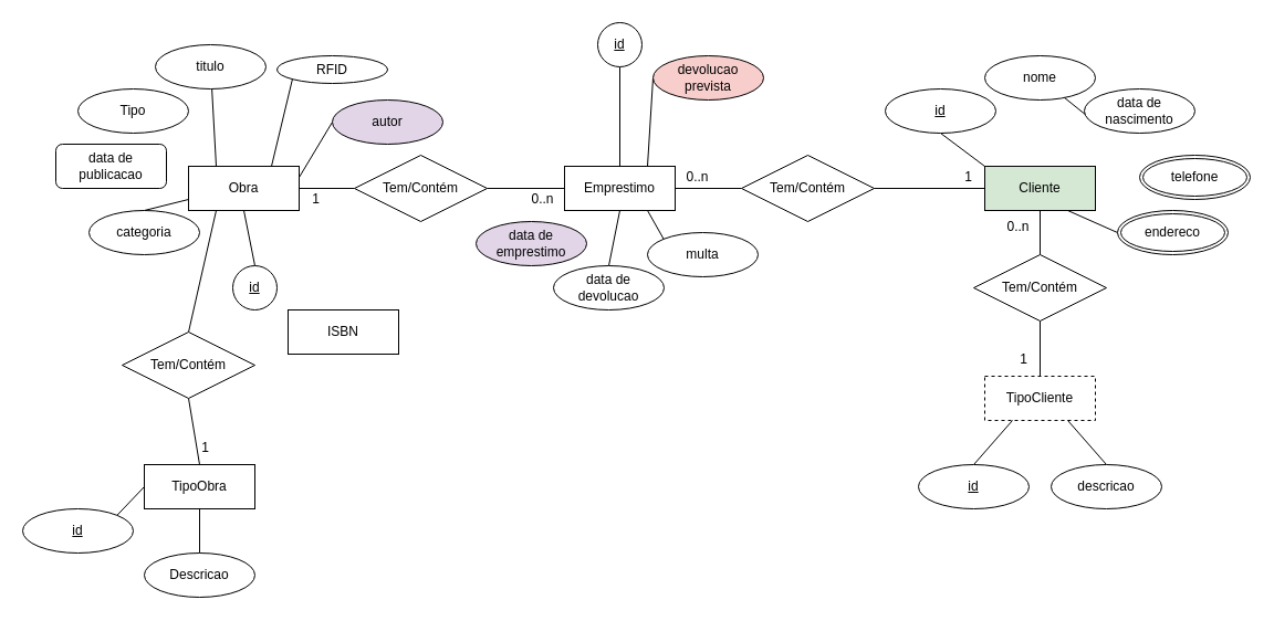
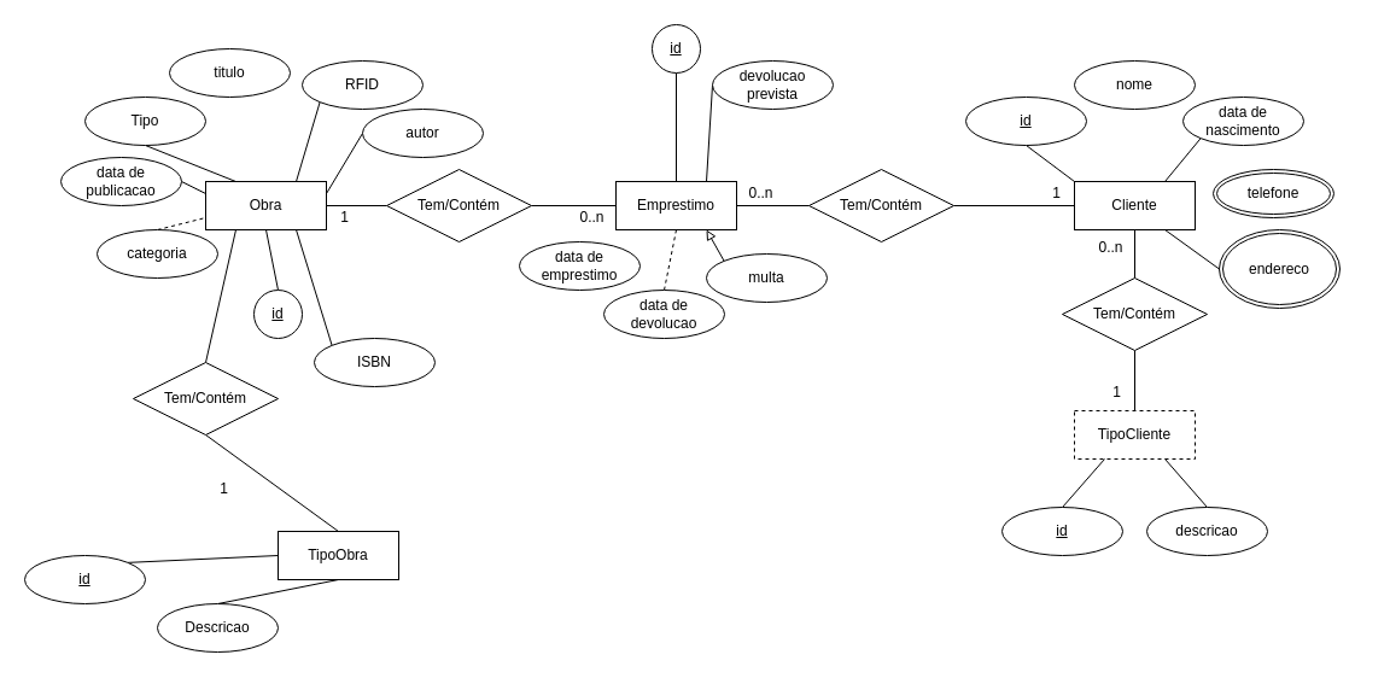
- <mxCell id="46" value="RFID" style="ellipse;whiteSpace=wrap;html=1;align=center;" vertex="1" parent="1"><mxGeometry x="250" y="50" width="100" height="25" as="geometry" /></mxCell>
+ <mxCell id="46" value="RFID" style="ellipse;whiteSpace=wrap;html=1;align=center;" vertex="1" parent="1"><mxGeometry x="250" y="50" width="100" height="40" as="geometry" /></mxCell>
- <mxCell id="55" value="devolucao prevista" style="ellipse;whiteSpace=wrap;html=1;align=center;fillColor=#f8cecc;" vertex="1" parent="1"><mxGeometry x="590" y="50" width="100" height="40" as="geometry" /></mxCell>
+ <mxCell id="55" value="devolucao prevista" style="ellipse;whiteSpace=wrap;html=1;align=center;" vertex="1" parent="1"><mxGeometry x="590" y="50" width="100" height="40" as="geometry" /></mxCell>
- <mxCell id="30" style="rounded=0;orthogonalLoop=1;jettySize=auto;html=1;exitX=0;exitY=1;exitDx=0;exitDy=0;strokeColor=default;endArrow=none;endFill=0;" edge="1" parent="1" source="31" target="27"><mxGeometry relative="1" as="geometry" /></mxCell>
+ <mxCell id="30" style="rounded=0;orthogonalLoop=1;jettySize=auto;html=1;exitX=0;exitY=1;exitDx=0;exitDy=0;entryX=0.75;entryY=0;entryDx=0;entryDy=0;strokeColor=default;endArrow=none;endFill=0;" edge="1" parent="1" source="31" target="26"><mxGeometry relative="1" as="geometry" /></mxCell>
- <mxCell id="13" value="autor" style="ellipse;whiteSpace=wrap;html=1;align=center;fillColor=#e1d5e7;" vertex="1" parent="1"><mxGeometry x="300" y="90" width="100" height="40" as="geometry" /></mxCell>
+ <mxCell id="13" value="autor" style="ellipse;whiteSpace=wrap;html=1;align=center;" vertex="1" parent="1"><mxGeometry x="300" y="90" width="100" height="40" as="geometry" /></mxCell>
- <mxCell id="5" style="rounded=0;orthogonalLoop=1;jettySize=auto;html=1;exitX=0.25;exitY=0;exitDx=0;exitDy=0;endArrow=none;endFill=0;" edge="1" parent="1" source="7" target="8"><mxGeometry relative="1" as="geometry" /></mxCell>
+ <mxCell id="5" style="rounded=0;orthogonalLoop=1;jettySize=auto;html=1;exitX=0.25;exitY=0;exitDx=0;exitDy=0;entryX=0.5;entryY=1;entryDx=0;entryDy=0;endArrow=none;endFill=0;" edge="1" parent="1" source="7" target="12"><mxGeometry relative="1" as="geometry" /></mxCell>
- <mxCell id="16" value="data de publicacao" style="whiteSpace=wrap;html=1;align=center;rounded=1;" vertex="1" parent="1"><mxGeometry x="50" y="130" width="100" height="40" as="geometry" /></mxCell>
+ <mxCell id="16" value="data de publicacao" style="ellipse;whiteSpace=wrap;html=1;align=center;" vertex="1" parent="1"><mxGeometry x="50" y="130" width="100" height="40" as="geometry" /></mxCell>
+ <mxCell id="15" style="rounded=0;orthogonalLoop=1;jettySize=auto;html=1;exitX=1;exitY=0.5;exitDx=0;exitDy=0;entryX=0;entryY=0.25;entryDx=0;entryDy=0;endArrow=none;endFill=0;" edge="1" parent="1" source="16" target="7"><mxGeometry relative="1" as="geometry" /></mxCell>
- <mxCell id="32" value="telefone" style="ellipse;shape=doubleEllipse;margin=3;whiteSpace=wrap;html=1;align=center;" vertex="1" parent="1"><mxGeometry x="1030" y="140" width="100" height="40" as="geometry" /></mxCell>
+ <mxCell id="32" value="telefone" style="ellipse;shape=doubleEllipse;margin=3;whiteSpace=wrap;html=1;align=center;" vertex="1" parent="1"><mxGeometry x="1005" y="140" width="100" height="40" as="geometry" /></mxCell>
- <mxCell id="26" value="Cliente" style="whiteSpace=wrap;html=1;align=center;fillColor=#d5e8d4;" vertex="1" parent="1"><mxGeometry x="890" y="150" width="100" height="40" as="geometry" /></mxCell>
+ <mxCell id="26" value="Cliente" style="whiteSpace=wrap;html=1;align=center;" vertex="1" parent="1"><mxGeometry x="890" y="150" width="100" height="40" as="geometry" /></mxCell>
- <mxCell id="17" style="rounded=0;orthogonalLoop=1;jettySize=auto;html=1;exitX=0.5;exitY=0;exitDx=0;exitDy=0;entryX=0;entryY=0.75;entryDx=0;entryDy=0;endArrow=none;endFill=0;" edge="1" parent="1" source="18" target="7"><mxGeometry relative="1" as="geometry" /></mxCell>
+ <mxCell id="17" style="rounded=0;orthogonalLoop=1;jettySize=auto;html=1;exitX=0.5;exitY=0;exitDx=0;exitDy=0;entryX=0;entryY=0.75;entryDx=0;entryDy=0;endArrow=none;endFill=0;dashed=1;" edge="1" parent="1" source="18" target="7"><mxGeometry relative="1" as="geometry" /></mxCell>
- <mxCell id="65" style="rounded=0;orthogonalLoop=1;jettySize=auto;html=1;exitX=0;exitY=0;exitDx=0;exitDy=0;entryX=0.75;entryY=1;entryDx=0;entryDy=0;endArrow=none;endFill=0;" edge="1" parent="1" source="53" target="47"><mxGeometry relative="1" as="geometry" /></mxCell>
+ <mxCell id="65" style="rounded=0;orthogonalLoop=1;jettySize=auto;html=1;exitX=0;exitY=0;exitDx=0;exitDy=0;entryX=0.75;entryY=1;entryDx=0;entryDy=0;endArrow=block;endFill=0;" edge="1" parent="1" source="53" target="47"><mxGeometry relative="1" as="geometry" /></mxCell>
- <mxCell id="34" value="endereco" style="ellipse;shape=doubleEllipse;margin=3;whiteSpace=wrap;html=1;align=center;" vertex="1" parent="1"><mxGeometry x="1010" y="190" width="100" height="40" as="geometry" /></mxCell>
+ <mxCell id="34" value="endereco" style="ellipse;shape=doubleEllipse;margin=3;whiteSpace=wrap;html=1;align=center;" vertex="1" parent="1"><mxGeometry x="1010" y="190" width="100" height="65" as="geometry" /></mxCell>
- <mxCell id="51" style="rounded=0;orthogonalLoop=1;jettySize=auto;html=1;exitX=0.5;exitY=0;exitDx=0;exitDy=0;entryX=0.5;entryY=1;entryDx=0;entryDy=0;endArrow=none;endFill=0;" edge="1" parent="1" source="52" target="47"><mxGeometry relative="1" as="geometry" /></mxCell>
+ <mxCell id="51" style="rounded=0;orthogonalLoop=1;jettySize=auto;html=1;exitX=0.5;exitY=0;exitDx=0;exitDy=0;entryX=0.5;entryY=1;entryDx=0;entryDy=0;endArrow=none;endFill=0;dashed=1;" edge="1" parent="1" source="52" target="47"><mxGeometry relative="1" as="geometry" /></mxCell>
- <mxCell id="50" value="data de emprestimo" style="ellipse;whiteSpace=wrap;html=1;align=center;fillColor=#e1d5e7;" vertex="1" parent="1"><mxGeometry x="430" y="200" width="100" height="40" as="geometry" /></mxCell>
+ <mxCell id="50" value="data de emprestimo" style="ellipse;whiteSpace=wrap;html=1;align=center;" vertex="1" parent="1"><mxGeometry x="430" y="200" width="100" height="40" as="geometry" /></mxCell>
+ <mxCell id="3" style="rounded=0;orthogonalLoop=1;jettySize=auto;html=1;exitX=0.75;exitY=1;exitDx=0;exitDy=0;entryX=0;entryY=0;entryDx=0;entryDy=0;endArrow=none;endFill=0;" edge="1" parent="1" source="7" target="14"><mxGeometry relative="1" as="geometry" /></mxCell>
- <mxCell id="14" value="ISBN" style="whiteSpace=wrap;html=1;align=center;rounded=0;" vertex="1" parent="1"><mxGeometry x="260" y="280" width="100" height="40" as="geometry" /></mxCell>
+ <mxCell id="14" value="ISBN" style="ellipse;whiteSpace=wrap;html=1;align=center;" vertex="1" parent="1"><mxGeometry x="260" y="280" width="100" height="40" as="geometry" /></mxCell>
- <mxCell id="11" value="TipoObra" style="whiteSpace=wrap;html=1;align=center;" vertex="1" parent="1"><mxGeometry x="130" y="420" width="100" height="40" as="geometry" /></mxCell>
+ <mxCell id="11" value="TipoObra" style="whiteSpace=wrap;html=1;align=center;" vertex="1" parent="1"><mxGeometry x="230" y="440" width="100" height="40" as="geometry" /></mxCell>
